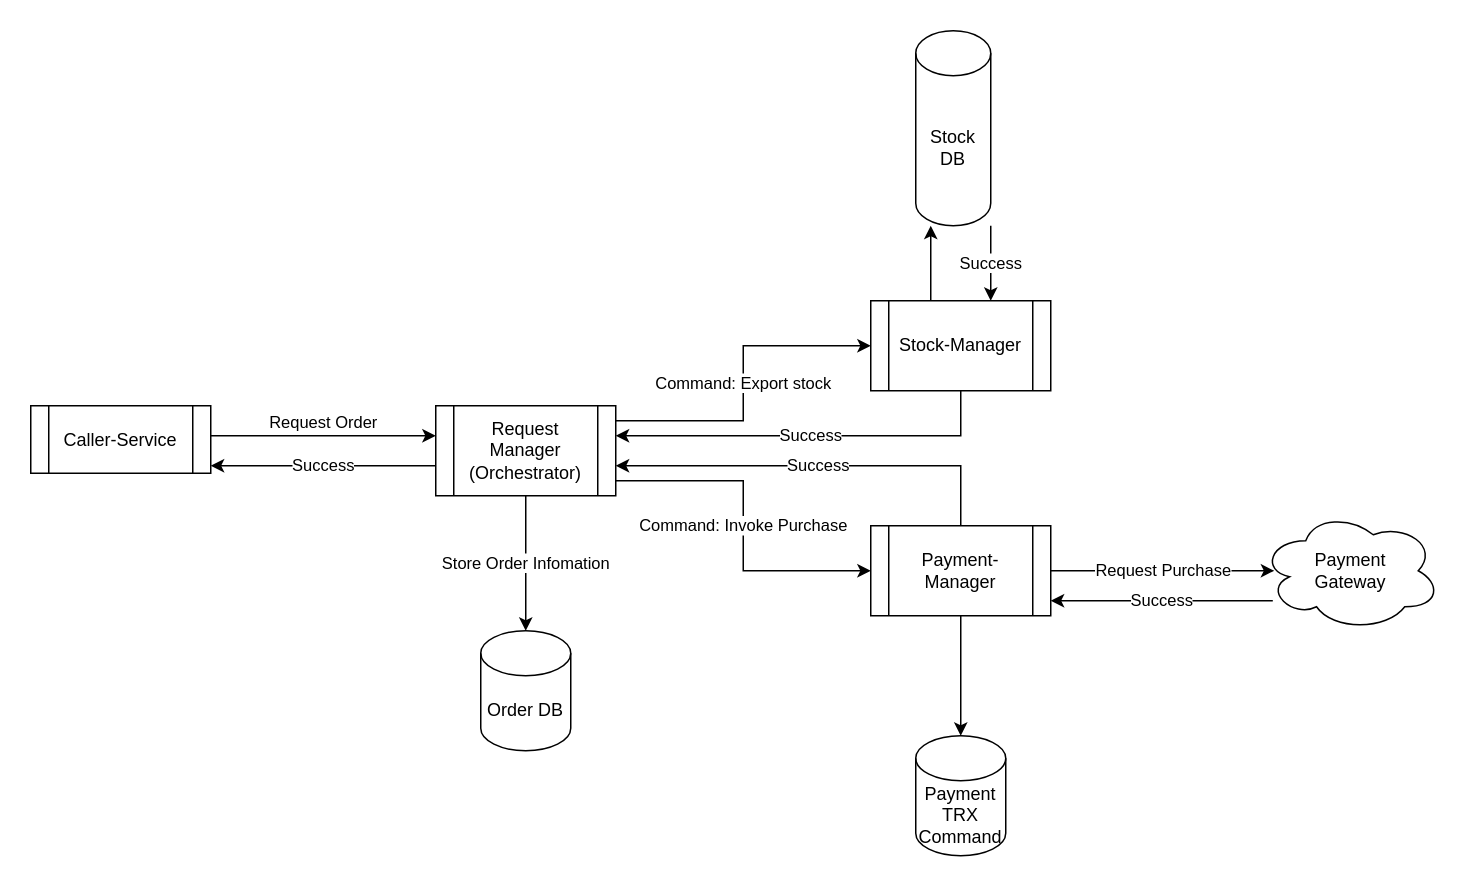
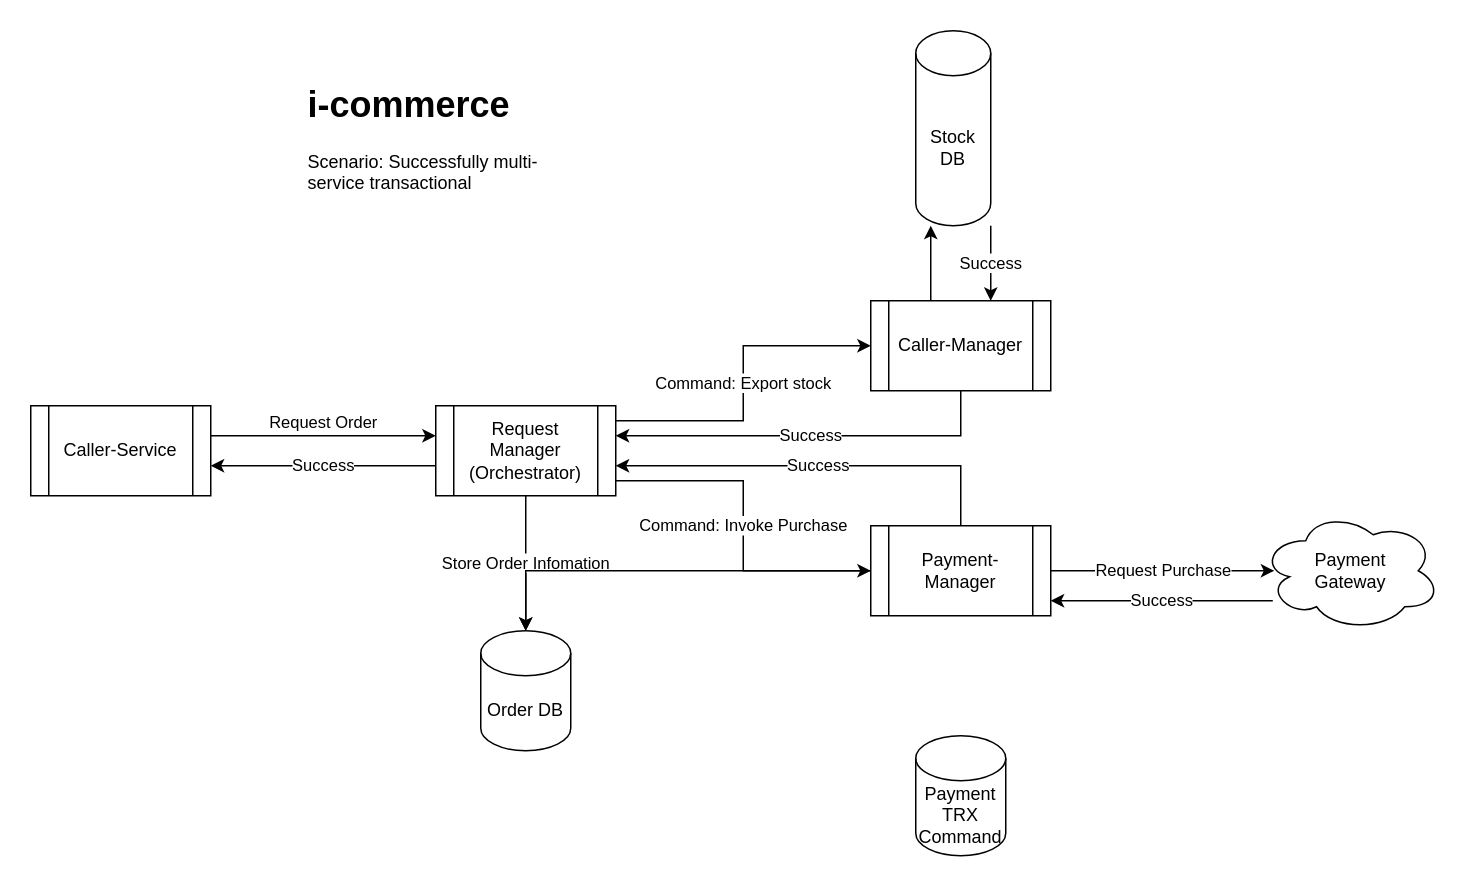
+ <mxCell id="25" value="&lt;h1&gt;i-commerce&lt;/h1&gt;&lt;p&gt;Scenario: Successfully multi-service transactional&lt;/p&gt;" style="text;html=1;strokeColor=none;fillColor=none;spacing=5;spacingTop=-20;whiteSpace=wrap;overflow=hidden;rounded=0;" vertex="1" parent="1"><mxGeometry x="200" y="50" width="190" height="120" as="geometry" /></mxCell>
- <mxCell id="9" value="Stock-Manager" style="shape=process;whiteSpace=wrap;html=1;backgroundOutline=1;" vertex="1" parent="1"><mxGeometry x="580" y="200" width="120" height="60" as="geometry" /></mxCell>
+ <mxCell id="9" value="Caller-Manager" style="shape=process;whiteSpace=wrap;html=1;backgroundOutline=1;" vertex="1" parent="1"><mxGeometry x="580" y="200" width="120" height="60" as="geometry" /></mxCell>
- <mxCell id="24" value="Caller-Service" style="shape=process;whiteSpace=wrap;html=1;backgroundOutline=1;" vertex="1" parent="1"><mxGeometry x="20" y="270" width="120" height="45" as="geometry" /></mxCell>
+ <mxCell id="24" value="Caller-Service" style="shape=process;whiteSpace=wrap;html=1;backgroundOutline=1;" vertex="1" parent="1"><mxGeometry x="20" y="270" width="120" height="60" as="geometry" /></mxCell>
- <mxCell id="10" style="edgeStyle=orthogonalEdgeStyle;rounded=0;orthogonalLoop=1;jettySize=auto;html=1;entryX=0.5;entryY=0;entryDx=0;entryDy=0;entryPerimeter=0;" edge="1" parent="1" source="13" target="17"><mxGeometry relative="1" as="geometry" /></mxCell>
+ <mxCell id="10" style="edgeStyle=orthogonalEdgeStyle;rounded=0;orthogonalLoop=1;jettySize=auto;html=1;" edge="1" parent="1" source="13" target="14"><mxGeometry relative="1" as="geometry" /></mxCell>
